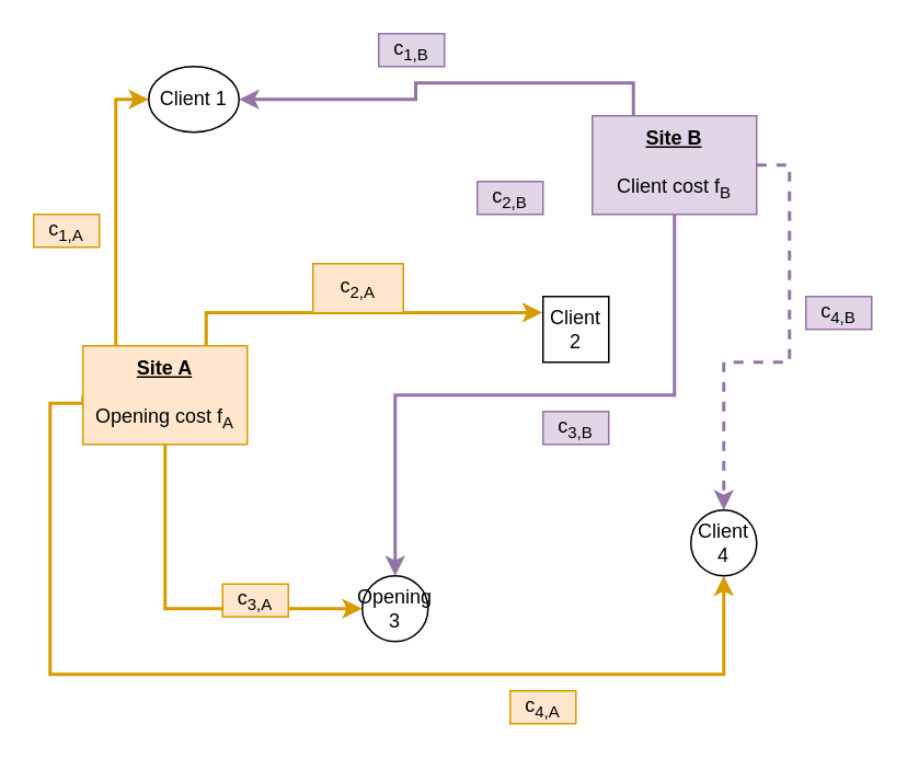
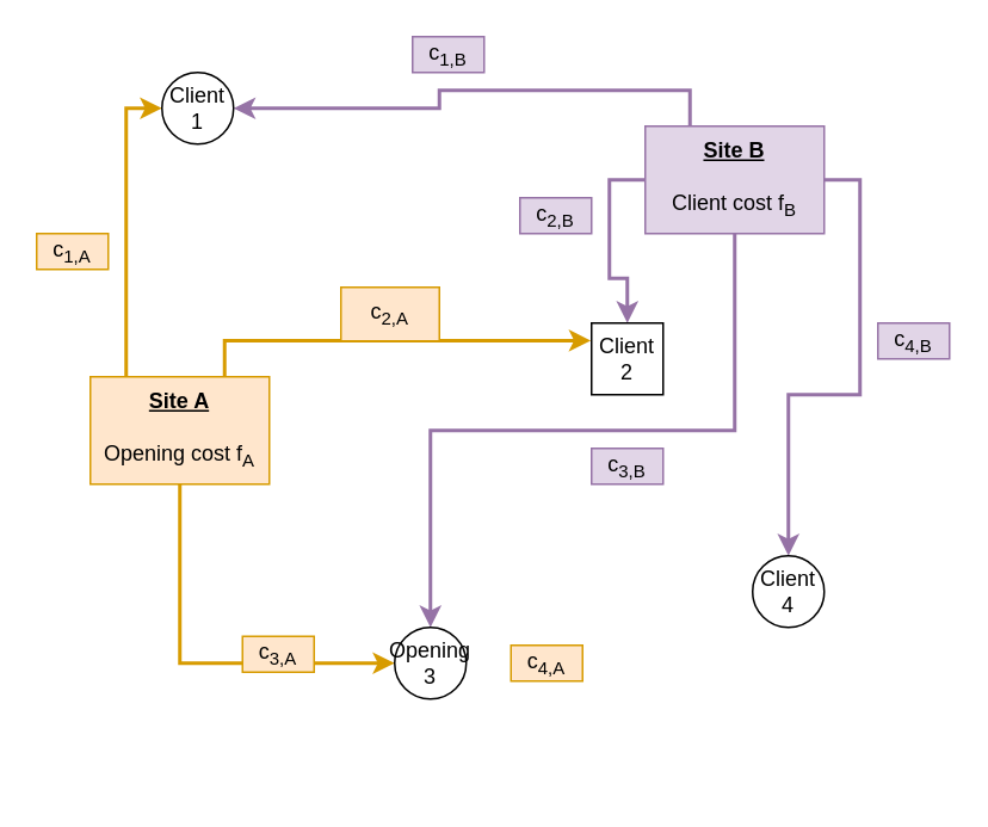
- <mxCell id="12" value="Client 1" style="ellipse;whiteSpace=wrap;html=1;aspect=fixed;" vertex="1" parent="1"><mxGeometry x="90" y="40" width="55" height="40" as="geometry" /></mxCell>
+ <mxCell id="12" value="Client 1" style="ellipse;whiteSpace=wrap;html=1;aspect=fixed;" vertex="1" parent="1"><mxGeometry x="90" y="40" width="40" height="40" as="geometry" /></mxCell>
+ <mxCell id="8" style="edgeStyle=orthogonalEdgeStyle;rounded=0;orthogonalLoop=1;jettySize=auto;html=1;exitX=0;exitY=0.5;exitDx=0;exitDy=0;entryX=0.5;entryY=0;entryDx=0;entryDy=0;strokeWidth=2;fillColor=#e1d5e7;strokeColor=#9673a6;" edge="1" parent="1" source="11" target="13"><mxGeometry relative="1" as="geometry" /></mxCell>
- <mxCell id="10" style="edgeStyle=orthogonalEdgeStyle;rounded=0;orthogonalLoop=1;jettySize=auto;html=1;exitX=1;exitY=0.5;exitDx=0;exitDy=0;entryX=0.5;entryY=0;entryDx=0;entryDy=0;strokeWidth=2;fillColor=#e1d5e7;strokeColor=#9673a6;dashed=1;" edge="1" parent="1" source="11" target="15"><mxGeometry relative="1" as="geometry" /></mxCell>
+ <mxCell id="10" style="edgeStyle=orthogonalEdgeStyle;rounded=0;orthogonalLoop=1;jettySize=auto;html=1;exitX=1;exitY=0.5;exitDx=0;exitDy=0;entryX=0.5;entryY=0;entryDx=0;entryDy=0;strokeWidth=2;fillColor=#e1d5e7;strokeColor=#9673a6;" edge="1" parent="1" source="11" target="15"><mxGeometry relative="1" as="geometry" /></mxCell>
- <mxCell id="5" style="edgeStyle=orthogonalEdgeStyle;rounded=0;orthogonalLoop=1;jettySize=auto;html=1;exitX=0;exitY=0.5;exitDx=0;exitDy=0;strokeWidth=2;entryX=0.5;entryY=1;entryDx=0;entryDy=0;fillColor=#ffe6cc;strokeColor=#d79b00;" edge="1" parent="1" source="6" target="15"><mxGeometry relative="1" as="geometry"><mxPoint x="440" y="520" as="targetPoint" /><Array as="points"><mxPoint x="30" y="245" /><mxPoint x="30" y="410" /><mxPoint x="440" y="410" /></Array></mxGeometry></mxCell>
- <mxCell id="22" value="c&lt;sub&gt;4,A&lt;/sub&gt;" style="text;html=1;strokeColor=#d79b00;fillColor=#ffe6cc;align=center;verticalAlign=middle;whiteSpace=wrap;rounded=0;" vertex="1" parent="1"><mxGeometry x="310" y="420" width="40" height="20" as="geometry" /></mxCell>
+ <mxCell id="22" value="c&lt;sub&gt;4,A&lt;/sub&gt;" style="text;html=1;strokeColor=#d79b00;fillColor=#ffe6cc;align=center;verticalAlign=middle;whiteSpace=wrap;rounded=0;" vertex="1" parent="1"><mxGeometry x="285" y="360" width="40" height="20" as="geometry" /></mxCell>
